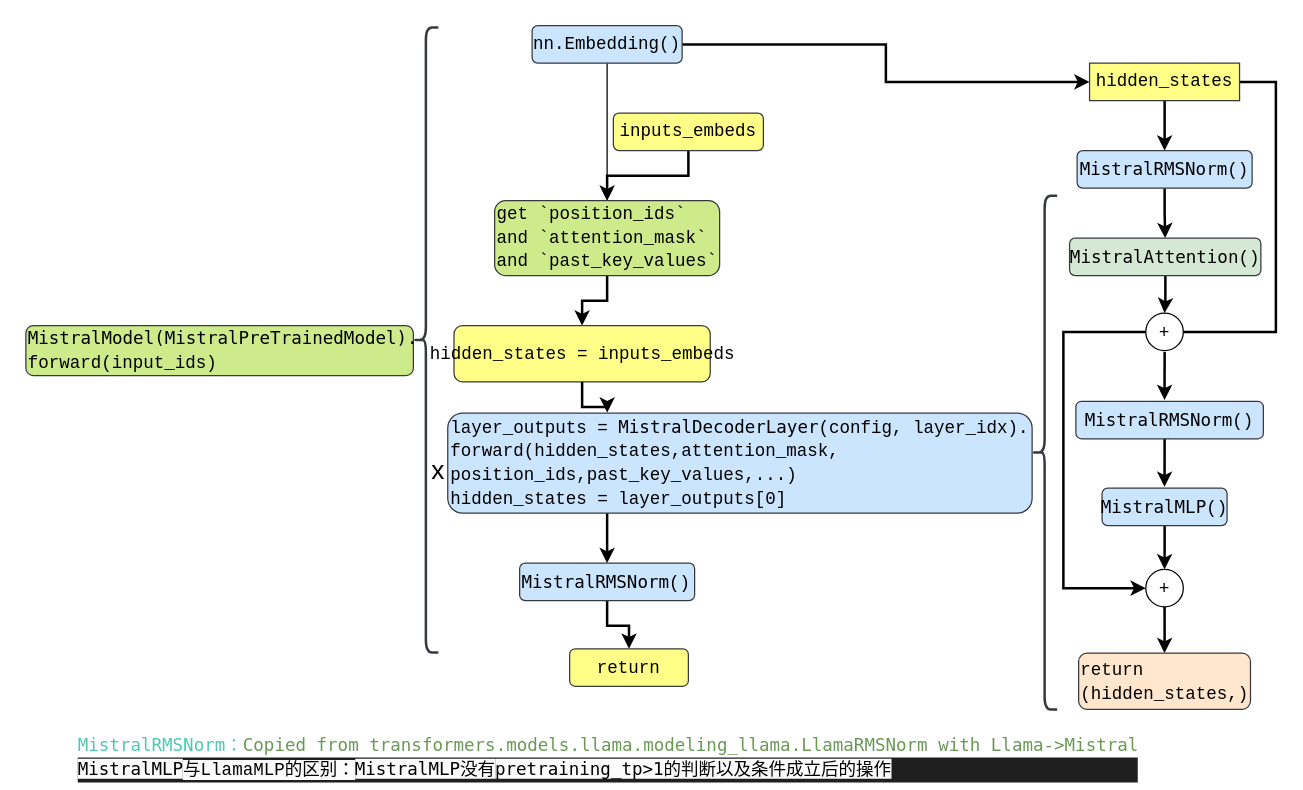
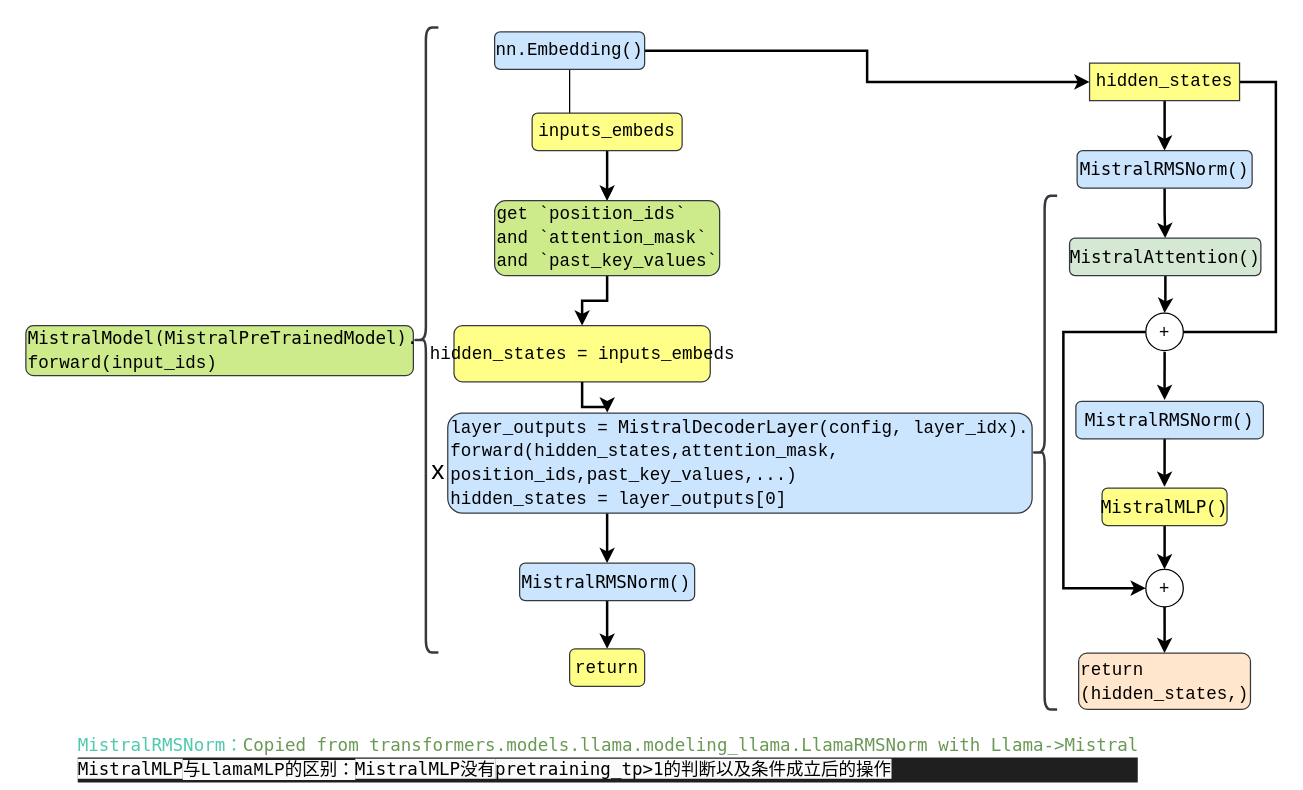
- <mxCell id="6" value="&lt;div style=&quot;font-family: Consolas, &amp;quot;Courier New&amp;quot;, monospace; font-weight: normal; font-size: 14px; line-height: 19px; white-space: pre;&quot;&gt;&lt;div&gt;&lt;span style=&quot;&quot;&gt;nn.Embedding(&lt;/span&gt;&lt;span style=&quot;background-color: initial;&quot;&gt;)&lt;/span&gt;&lt;/div&gt;&lt;/div&gt;" style="rounded=1;whiteSpace=wrap;html=1;labelBackgroundColor=none;fillColor=#cce5ff;strokeColor=#36393d;" parent="1" vertex="1"><mxGeometry x="425" y="20" width="120" height="30" as="geometry" /></mxCell>
+ <mxCell id="6" value="&lt;div style=&quot;font-family: Consolas, &amp;quot;Courier New&amp;quot;, monospace; font-weight: normal; font-size: 14px; line-height: 19px; white-space: pre;&quot;&gt;&lt;div&gt;&lt;span style=&quot;&quot;&gt;nn.Embedding(&lt;/span&gt;&lt;span style=&quot;background-color: initial;&quot;&gt;)&lt;/span&gt;&lt;/div&gt;&lt;/div&gt;" style="rounded=1;whiteSpace=wrap;html=1;labelBackgroundColor=none;fillColor=#cce5ff;strokeColor=#36393d;" parent="1" vertex="1"><mxGeometry x="395" y="25" width="120" height="30" as="geometry" /></mxCell>
- <mxCell id="8" value="&lt;div style=&quot;font-family: Consolas, &amp;quot;Courier New&amp;quot;, monospace; font-weight: normal; font-size: 14px; line-height: 19px; white-space: pre;&quot;&gt;&lt;div&gt;&lt;span style=&quot;&quot;&gt;inputs_embeds&lt;/span&gt;&lt;/div&gt;&lt;/div&gt;" style="rounded=1;whiteSpace=wrap;html=1;labelBackgroundColor=none;fillColor=#ffff88;strokeColor=#36393d;strokeWidth=1;" parent="1" vertex="1"><mxGeometry x="490" y="90" width="120" height="30" as="geometry" /></mxCell>
+ <mxCell id="8" value="&lt;div style=&quot;font-family: Consolas, &amp;quot;Courier New&amp;quot;, monospace; font-weight: normal; font-size: 14px; line-height: 19px; white-space: pre;&quot;&gt;&lt;div&gt;&lt;span style=&quot;&quot;&gt;inputs_embeds&lt;/span&gt;&lt;/div&gt;&lt;/div&gt;" style="rounded=1;whiteSpace=wrap;html=1;labelBackgroundColor=none;fillColor=#ffff88;strokeColor=#36393d;strokeWidth=1;" parent="1" vertex="1"><mxGeometry x="425" y="90" width="120" height="30" as="geometry" /></mxCell>
- <mxCell id="28" value="&lt;div style=&quot;font-family: Consolas, &amp;quot;Courier New&amp;quot;, monospace; font-size: 14px; line-height: 19px; white-space: pre;&quot;&gt;&lt;span style=&quot;font-family: &amp;quot;Droid Sans Mono&amp;quot;, &amp;quot;monospace&amp;quot;, monospace;&quot;&gt;MistralMLP&lt;/span&gt;&lt;span style=&quot;&quot;&gt;()&lt;/span&gt;&lt;br&gt;&lt;/div&gt;" style="rounded=1;whiteSpace=wrap;html=1;labelBackgroundColor=none;fillColor=#cce5ff;strokeColor=#36393d;fontColor=default;" parent="1" vertex="1"><mxGeometry x="880.95" y="390" width="100" height="30" as="geometry" /></mxCell>
+ <mxCell id="28" value="&lt;div style=&quot;font-family: Consolas, &amp;quot;Courier New&amp;quot;, monospace; font-size: 14px; line-height: 19px; white-space: pre;&quot;&gt;&lt;span style=&quot;font-family: &amp;quot;Droid Sans Mono&amp;quot;, &amp;quot;monospace&amp;quot;, monospace;&quot;&gt;MistralMLP&lt;/span&gt;&lt;span style=&quot;&quot;&gt;()&lt;/span&gt;&lt;br&gt;&lt;/div&gt;" style="rounded=1;whiteSpace=wrap;html=1;labelBackgroundColor=none;fillColor=#ffff88;strokeColor=#36393d;fontColor=default;" parent="1" vertex="1"><mxGeometry x="880.95" y="390" width="100" height="30" as="geometry" /></mxCell>
- <mxCell id="33" value="&lt;div style=&quot;font-family: Consolas, &amp;quot;Courier New&amp;quot;, monospace; font-weight: normal; font-size: 14px; line-height: 19px; white-space: pre;&quot;&gt;&lt;div style=&quot;line-height: 19px;&quot;&gt;return&lt;/div&gt;&lt;/div&gt;" style="rounded=1;whiteSpace=wrap;html=1;labelBackgroundColor=none;fillColor=#ffff88;strokeColor=#36393d;fontColor=default;" parent="1" vertex="1"><mxGeometry x="455" y="518.5" width="95" height="30" as="geometry" /></mxCell>
+ <mxCell id="33" value="&lt;div style=&quot;font-family: Consolas, &amp;quot;Courier New&amp;quot;, monospace; font-weight: normal; font-size: 14px; line-height: 19px; white-space: pre;&quot;&gt;&lt;div style=&quot;line-height: 19px;&quot;&gt;return&lt;/div&gt;&lt;/div&gt;" style="rounded=1;whiteSpace=wrap;html=1;labelBackgroundColor=none;fillColor=#ffff88;strokeColor=#36393d;fontColor=default;" parent="1" vertex="1"><mxGeometry x="455" y="518.5" width="60" height="30" as="geometry" /></mxCell>
